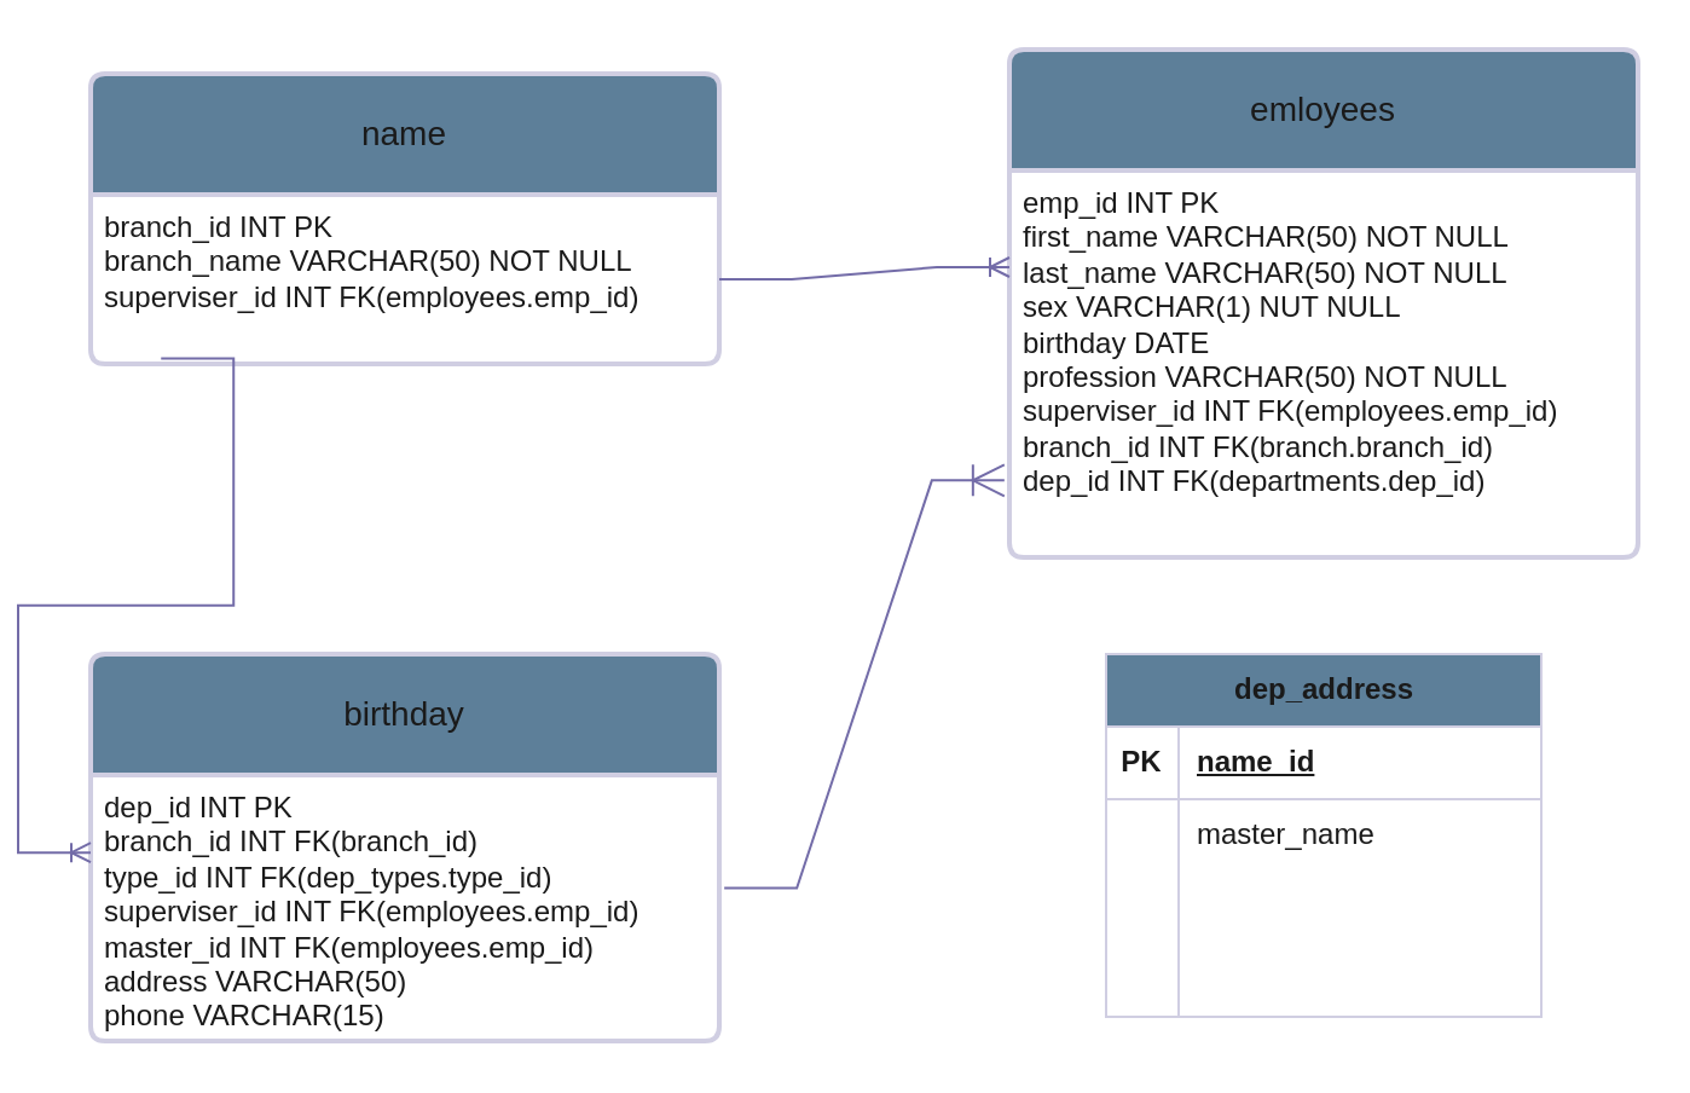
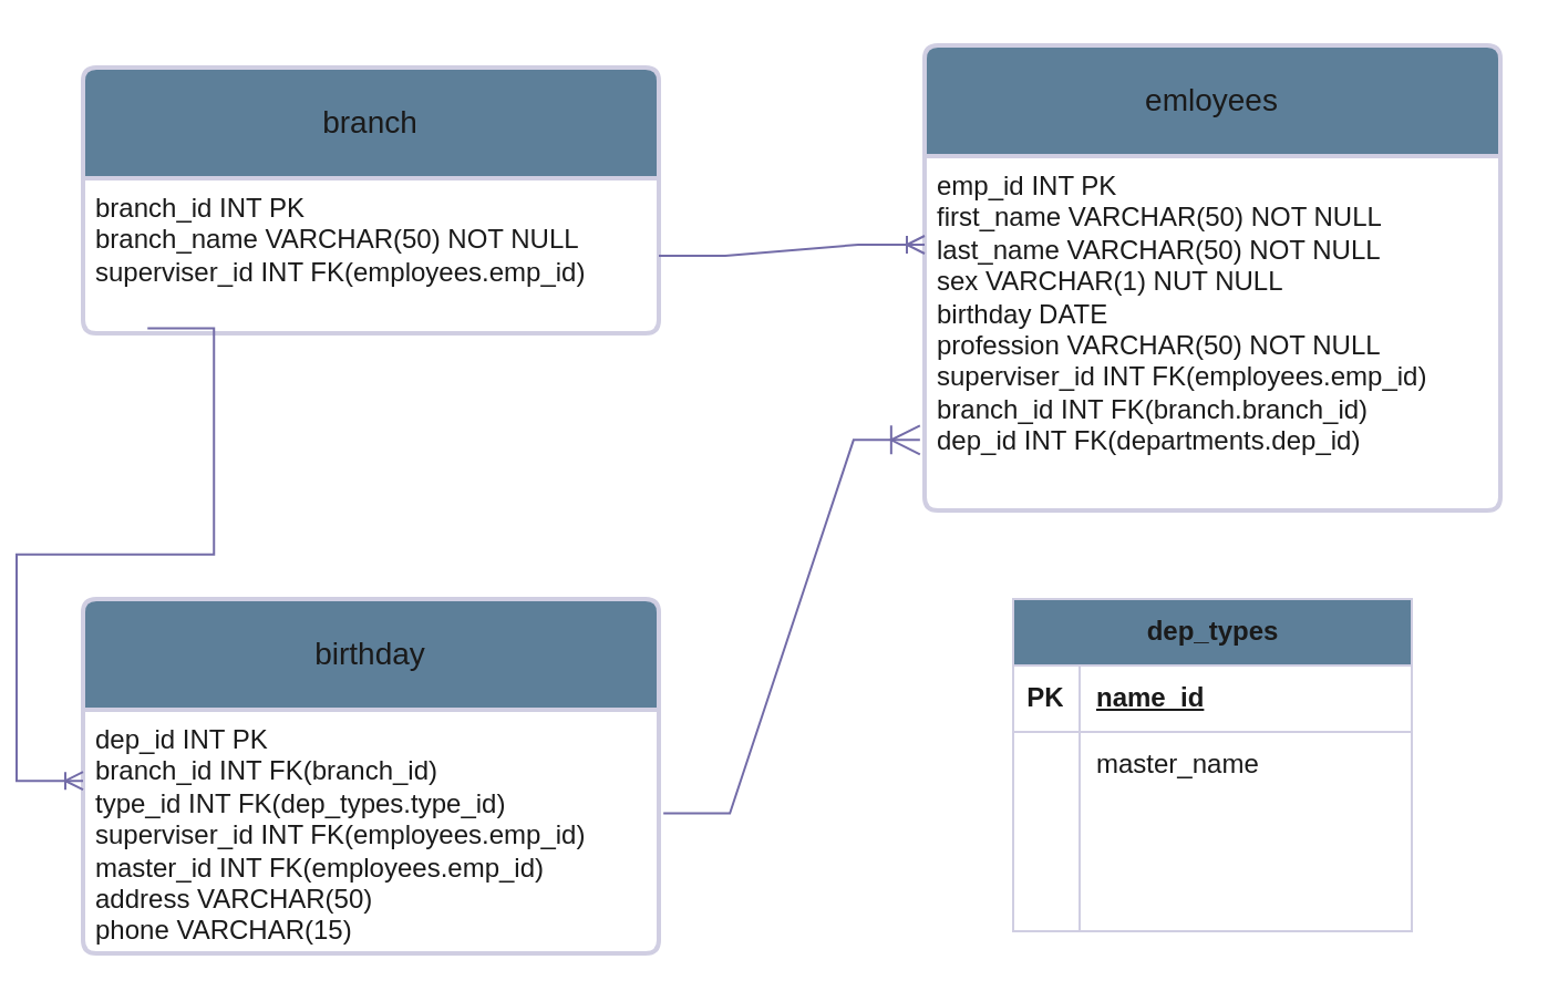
- <mxCell id="4" value="name" style="swimlane;childLayout=stackLayout;horizontal=1;startSize=50;horizontalStack=0;rounded=1;fontSize=14;fontStyle=0;strokeWidth=2;resizeParent=0;resizeLast=1;shadow=0;dashed=0;align=center;arcSize=4;whiteSpace=wrap;html=1;strokeColor=#D0CEE2;fontColor=#1A1A1A;fillColor=#5D7F99;labelBackgroundColor=none;" parent="1" vertex="1"><mxGeometry x="20" y="30" width="260" height="120" as="geometry" /></mxCell>
+ <mxCell id="4" value="branch" style="swimlane;childLayout=stackLayout;horizontal=1;startSize=50;horizontalStack=0;rounded=1;fontSize=14;fontStyle=0;strokeWidth=2;resizeParent=0;resizeLast=1;shadow=0;dashed=0;align=center;arcSize=4;whiteSpace=wrap;html=1;strokeColor=#D0CEE2;fontColor=#1A1A1A;fillColor=#5D7F99;labelBackgroundColor=none;" parent="1" vertex="1"><mxGeometry x="20" y="30" width="260" height="120" as="geometry" /></mxCell>
- <mxCell id="11" value="dep_address" style="shape=table;startSize=30;container=1;collapsible=1;childLayout=tableLayout;fixedRows=1;rowLines=0;fontStyle=1;align=center;resizeLast=1;html=1;strokeColor=#D0CEE2;fontColor=#1A1A1A;fillColor=#5D7F99;" parent="1" vertex="1"><mxGeometry x="440" y="270" width="180" height="150" as="geometry" /></mxCell>
+ <mxCell id="11" value="dep_types" style="shape=table;startSize=30;container=1;collapsible=1;childLayout=tableLayout;fixedRows=1;rowLines=0;fontStyle=1;align=center;resizeLast=1;html=1;strokeColor=#D0CEE2;fontColor=#1A1A1A;fillColor=#5D7F99;" parent="1" vertex="1"><mxGeometry x="440" y="270" width="180" height="150" as="geometry" /></mxCell>
